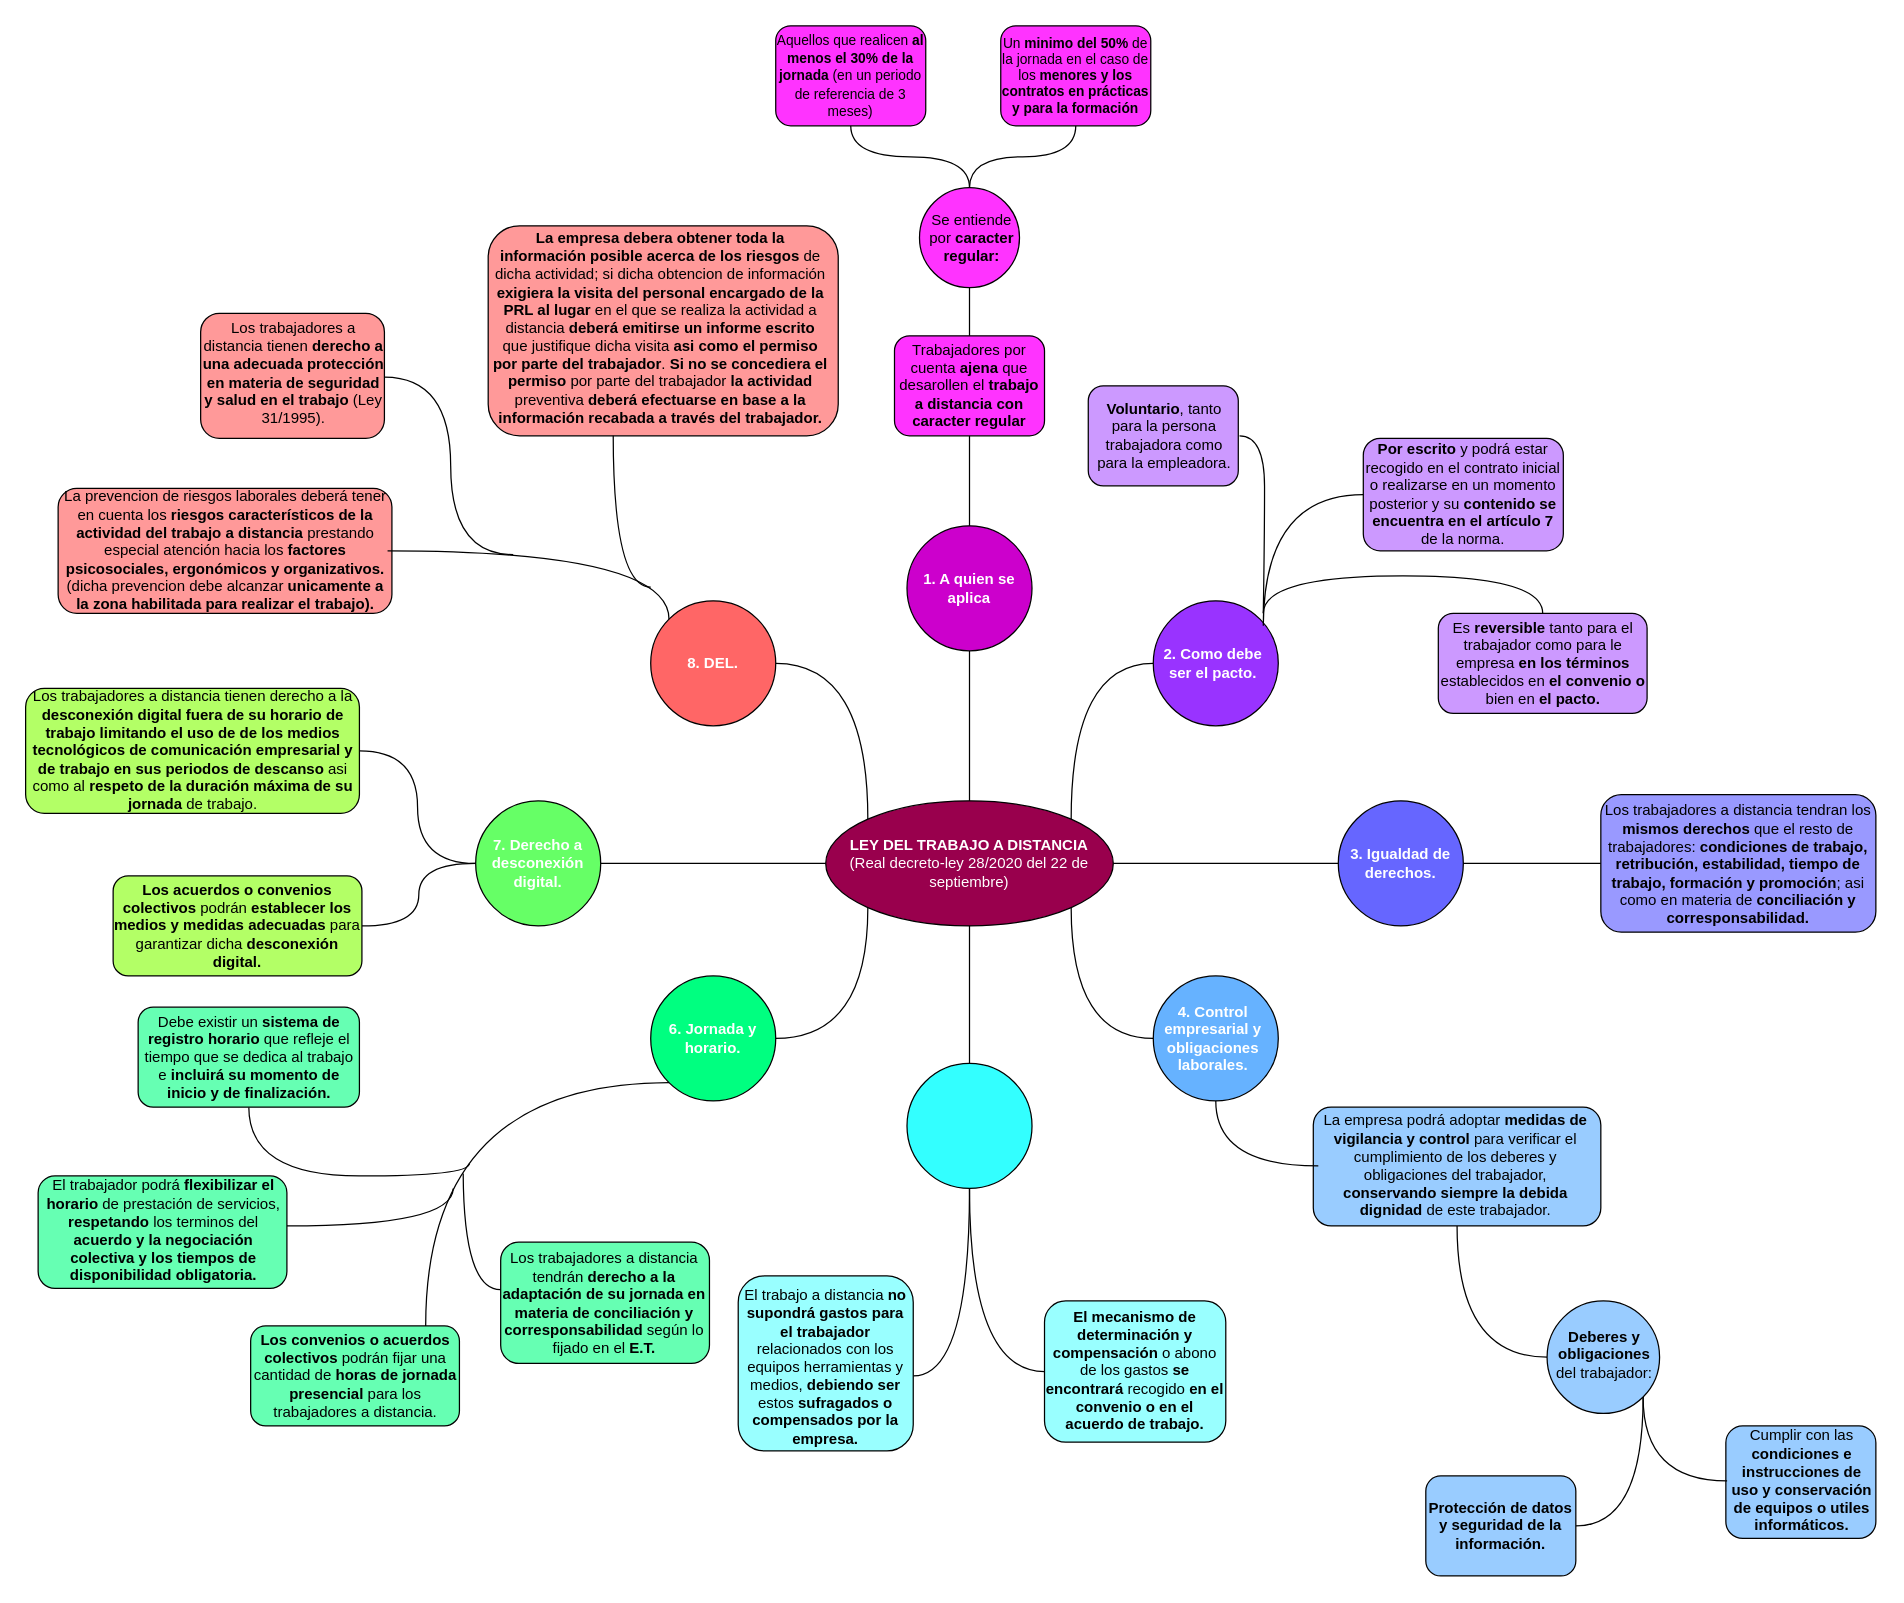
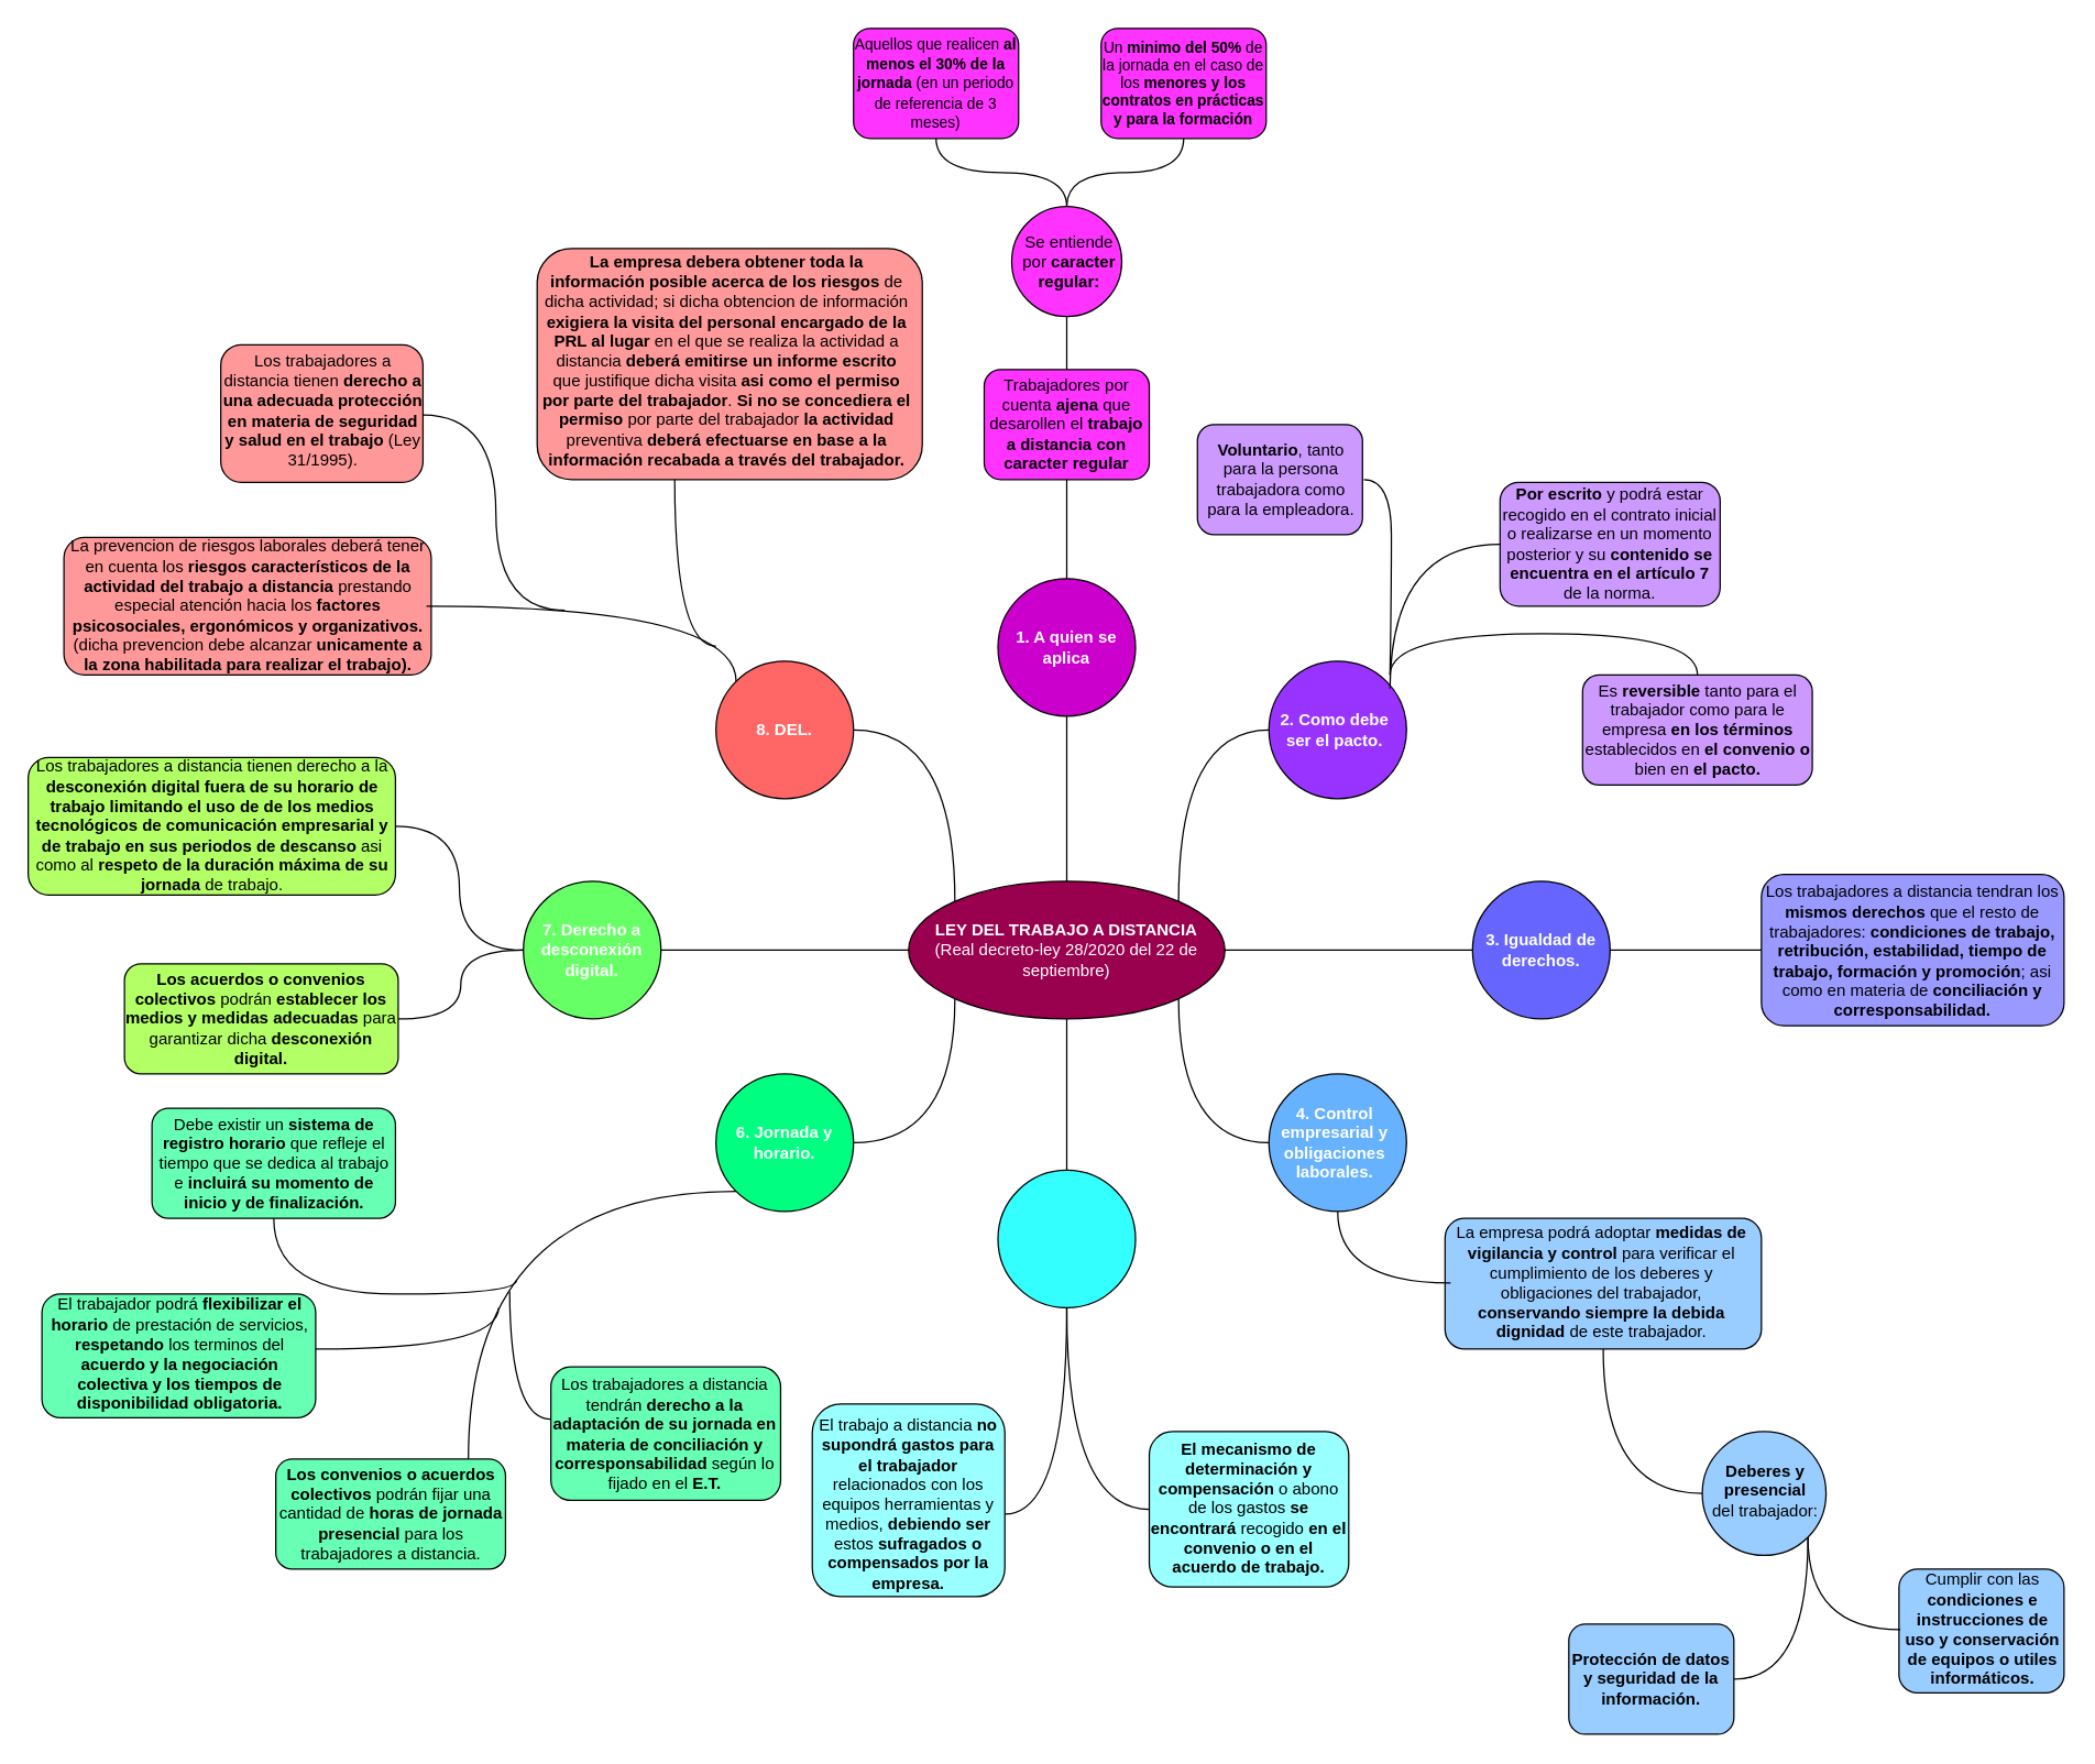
- <mxCell id="59" value="&lt;b&gt;Deberes y obligaciones &lt;/b&gt;del trabajador:" style="text;html=1;strokeColor=none;fillColor=none;align=center;verticalAlign=middle;whiteSpace=wrap;rounded=0;fontStyle=0" vertex="1" parent="1"><mxGeometry x="1243" y="1053" width="80" height="60" as="geometry" /></mxCell>
+ <mxCell id="59" value="&lt;b&gt;Deberes y presencial &lt;/b&gt;del trabajador:" style="text;html=1;strokeColor=none;fillColor=none;align=center;verticalAlign=middle;whiteSpace=wrap;rounded=0;fontStyle=0" vertex="1" parent="1"><mxGeometry x="1243" y="1053" width="80" height="60" as="geometry" /></mxCell>
